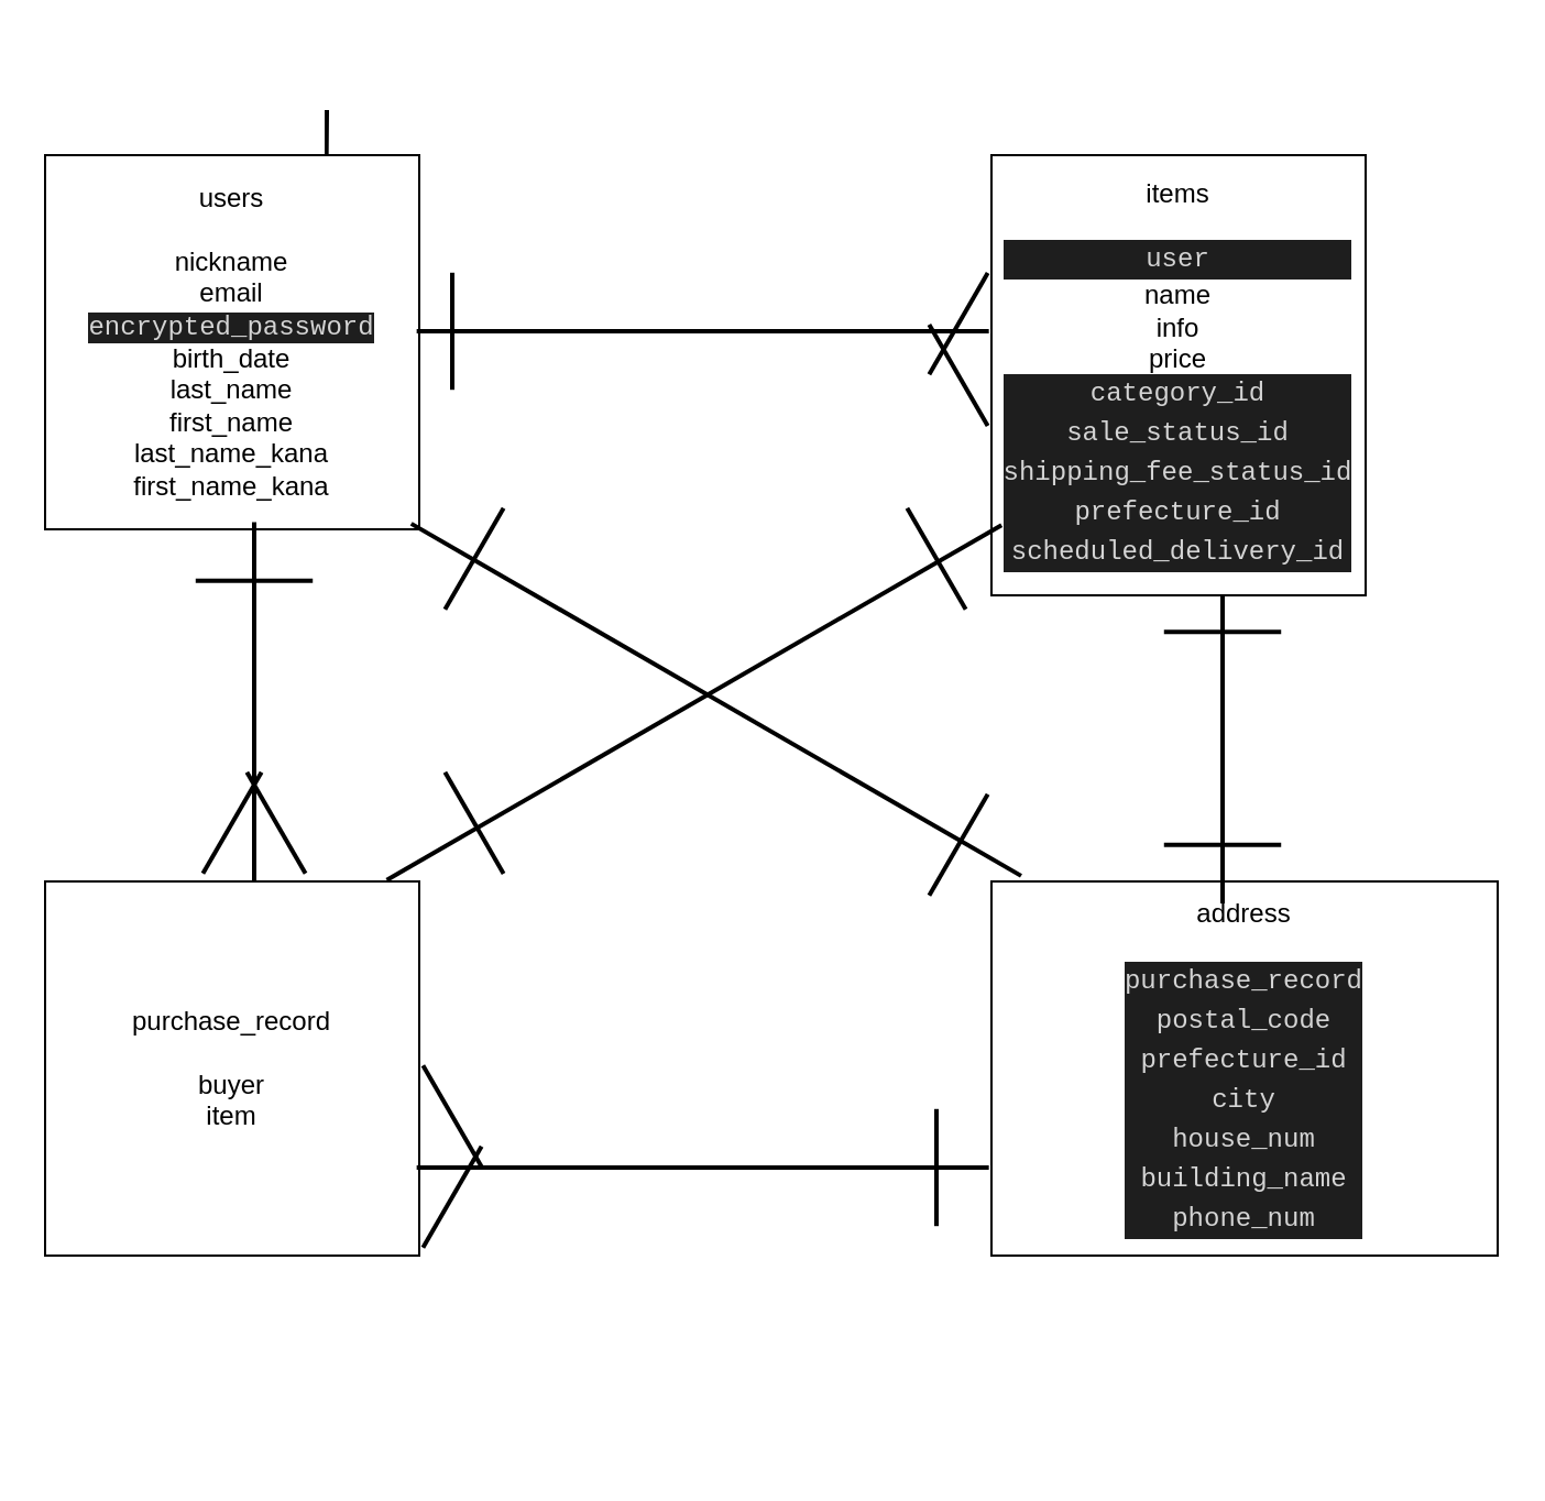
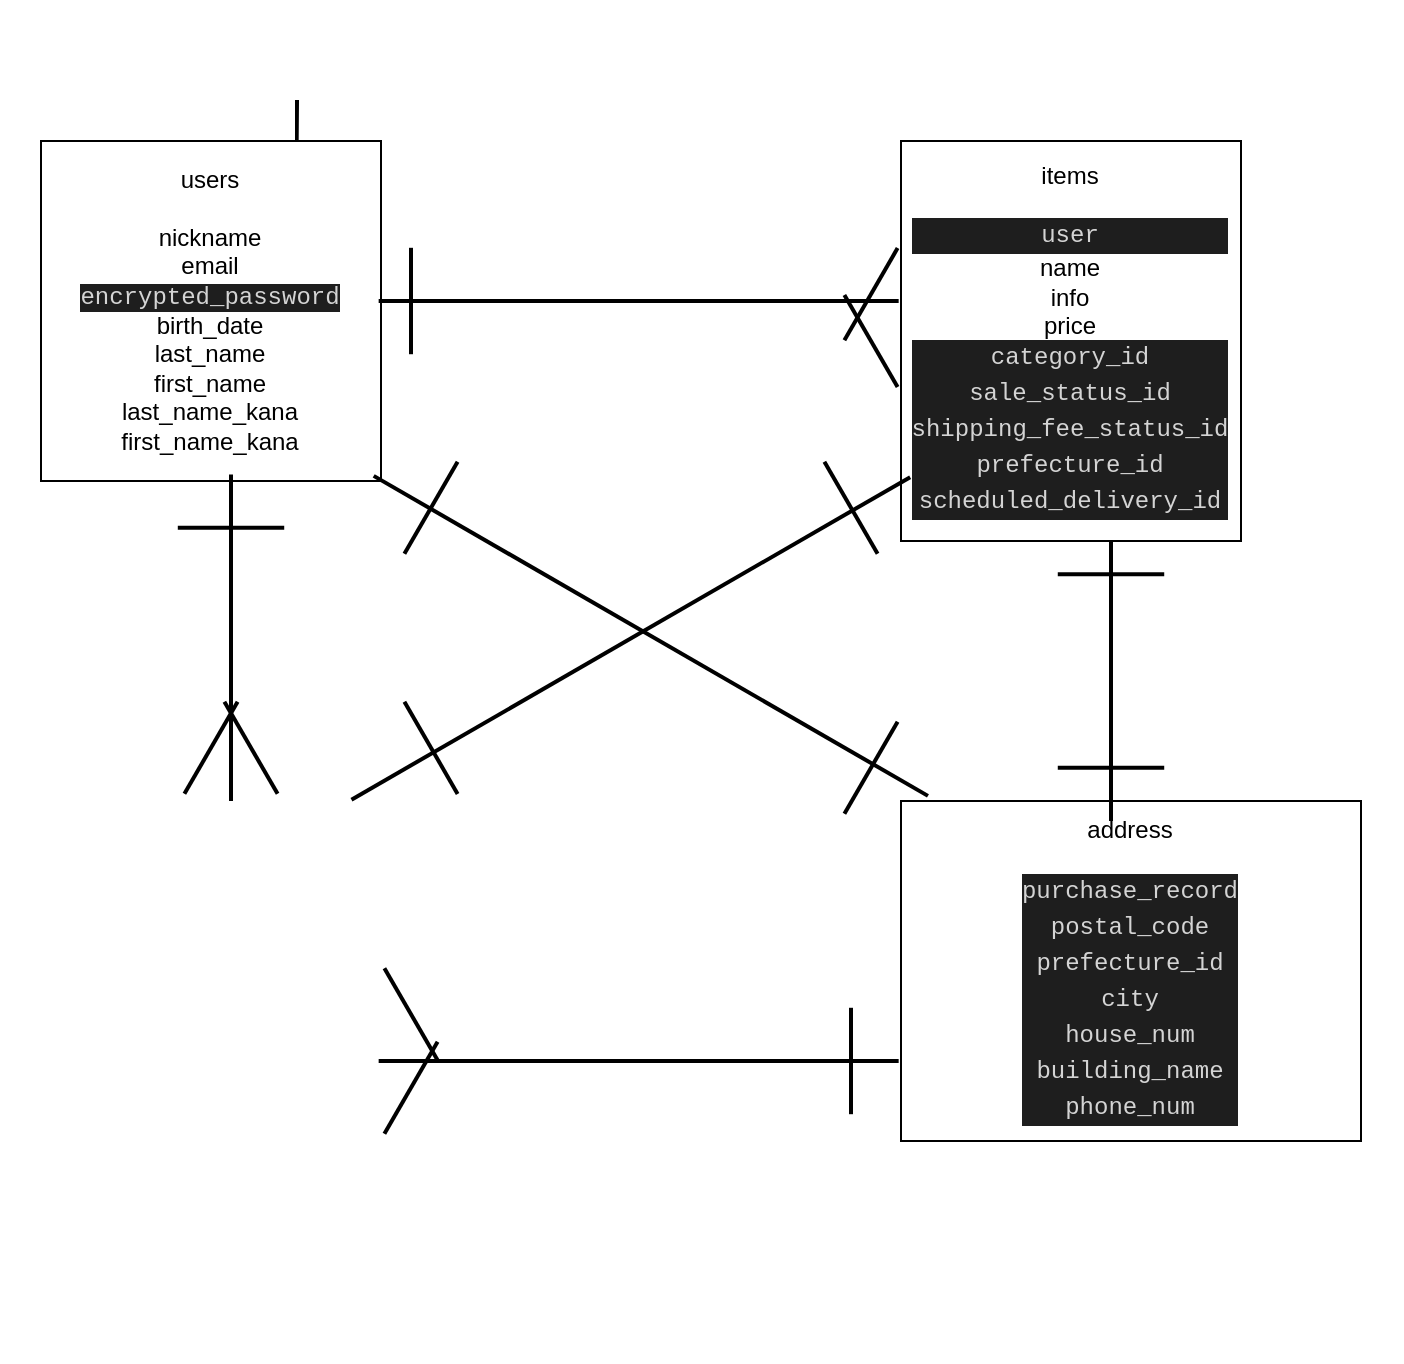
- <mxCell id="6" value="purchase_record&lt;br&gt;&lt;br&gt;buyer&lt;br&gt;item" style="rounded=0;whiteSpace=wrap;html=1;" parent="1" vertex="1"><mxGeometry x="20" y="400" width="170" height="170" as="geometry" /></mxCell>
